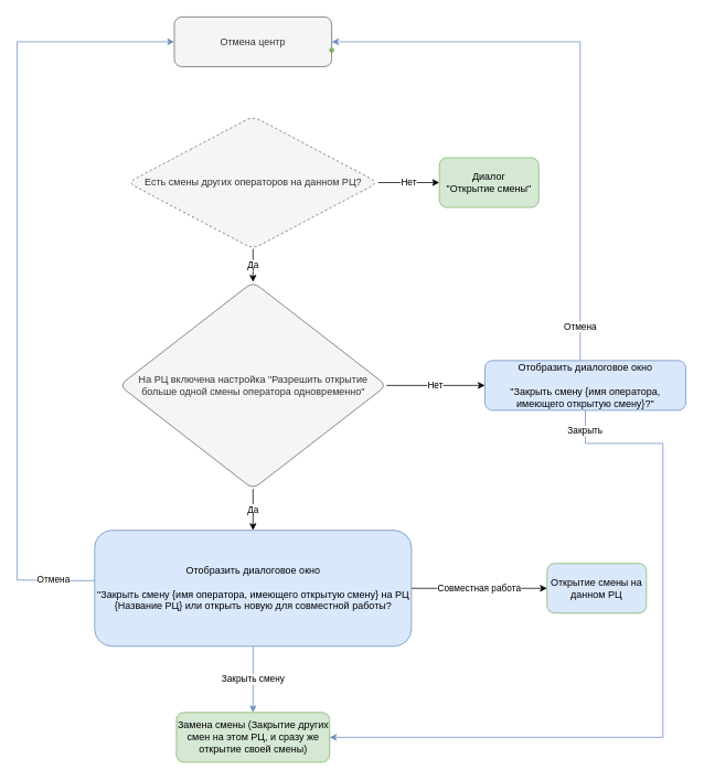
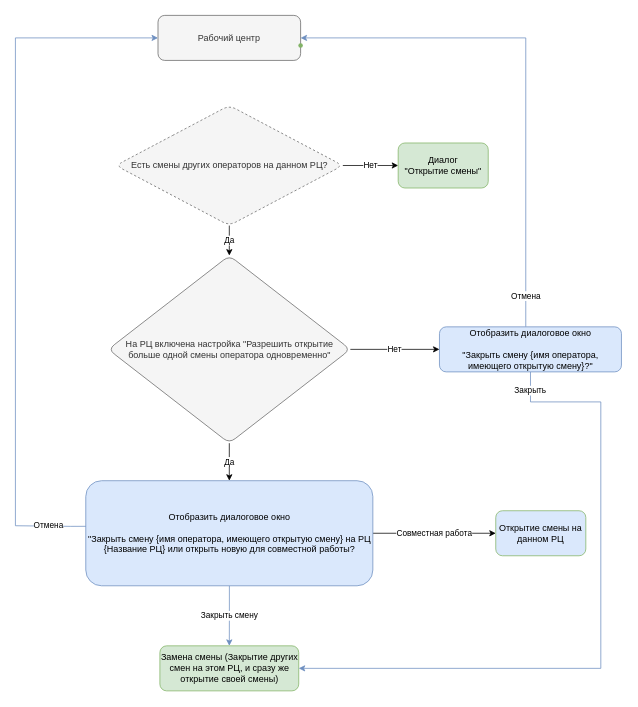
- <mxCell id="2" value="Отмена центр" style="rounded=1;whiteSpace=wrap;html=1;fillColor=#f5f5f5;fontColor=#333333;strokeColor=#666666;" parent="1" vertex="1"><mxGeometry x="210" y="20" width="190" height="60" as="geometry" /></mxCell>
+ <mxCell id="2" value="Рабочий центр" style="rounded=1;whiteSpace=wrap;html=1;fillColor=#f5f5f5;fontColor=#333333;strokeColor=#666666;" parent="1" vertex="1"><mxGeometry x="210" y="20" width="190" height="60" as="geometry" /></mxCell>
